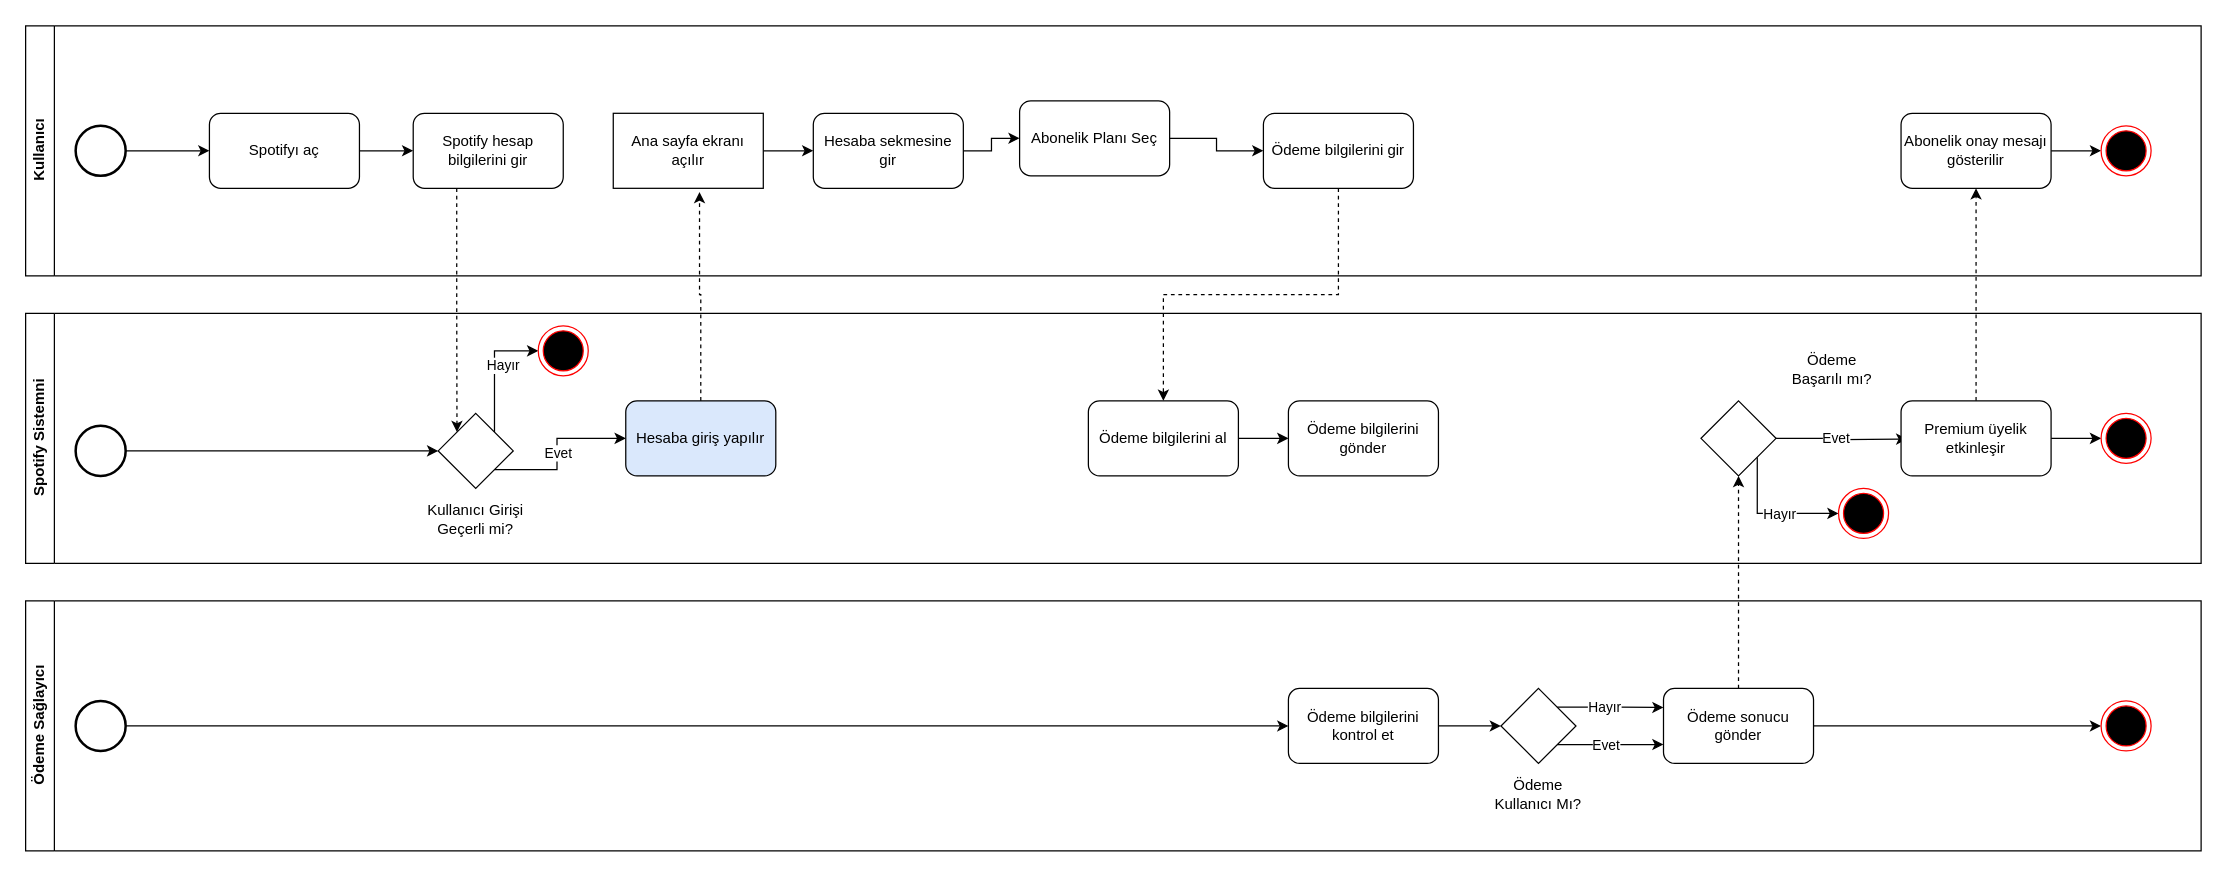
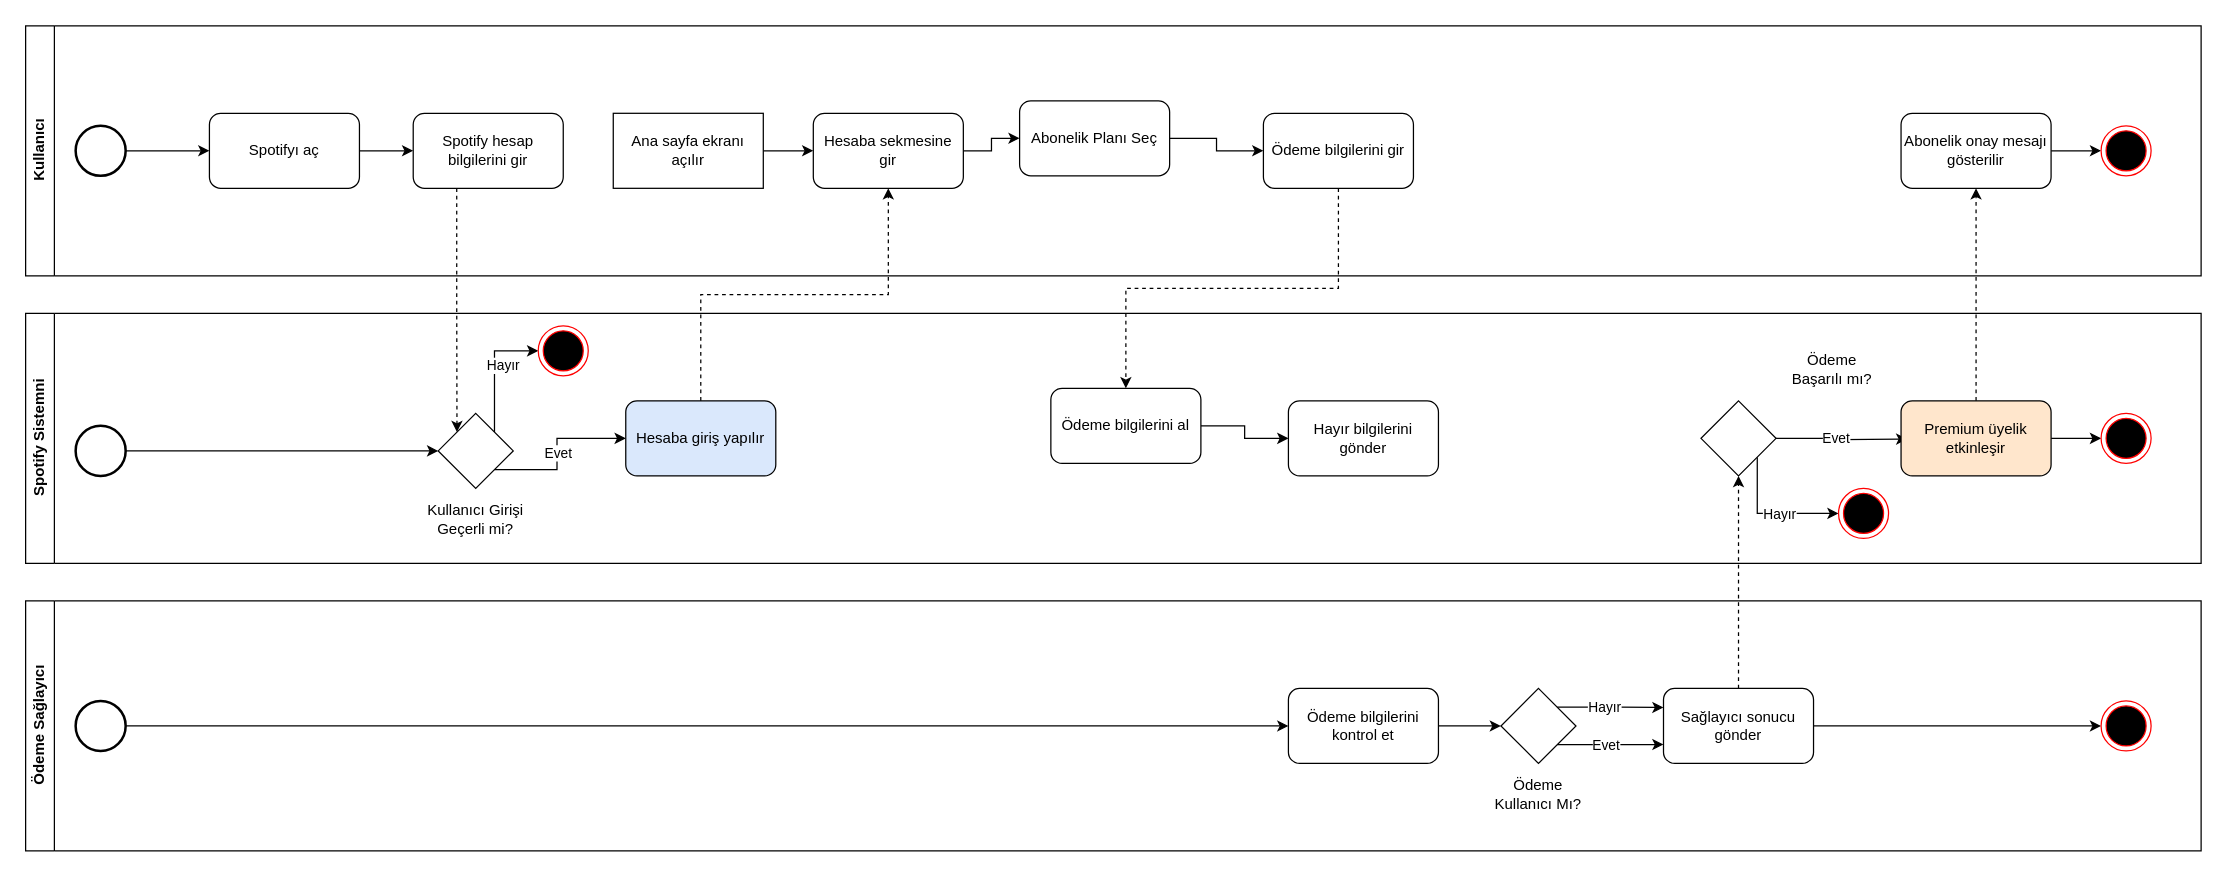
- <mxCell id="60" style="edgeStyle=orthogonalEdgeStyle;rounded=0;orthogonalLoop=1;jettySize=auto;html=1;exitX=0.5;exitY=0;exitDx=0;exitDy=0;entryX=0.575;entryY=1.05;entryDx=0;entryDy=0;entryPerimeter=0;dashed=1;" edge="1" parent="1" source="28" target="17"><mxGeometry relative="1" as="geometry" /></mxCell>
+ <mxCell id="60" style="edgeStyle=orthogonalEdgeStyle;rounded=0;orthogonalLoop=1;jettySize=auto;html=1;exitX=0.5;exitY=0;exitDx=0;exitDy=0;dashed=1;" edge="1" parent="1" source="28" target="7"><mxGeometry relative="1" as="geometry" /></mxCell>
- <mxCell id="30" value="Ödeme bilgilerini al" style="rounded=1;whiteSpace=wrap;html=1;" parent="18" vertex="1"><mxGeometry x="850" y="70" width="120" height="60" as="geometry" /></mxCell>
+ <mxCell id="30" value="Ödeme bilgilerini al" style="rounded=1;whiteSpace=wrap;html=1;" parent="18" vertex="1"><mxGeometry x="820" y="60" width="120" height="60" as="geometry" /></mxCell>
- <mxCell id="41" value="Ödeme bilgilerini gönder" style="rounded=1;whiteSpace=wrap;html=1;" parent="18" vertex="1"><mxGeometry x="1010" y="70" width="120" height="60" as="geometry" /></mxCell>
+ <mxCell id="41" value="Hayır bilgilerini gönder" style="rounded=1;whiteSpace=wrap;html=1;" parent="18" vertex="1"><mxGeometry x="1010" y="70" width="120" height="60" as="geometry" /></mxCell>
- <mxCell id="39" value="Premium üyelik etkinleşir" style="rounded=1;whiteSpace=wrap;html=1;" parent="18" vertex="1"><mxGeometry x="1500" y="70" width="120" height="60" as="geometry" /></mxCell>
+ <mxCell id="39" value="Premium üyelik etkinleşir" style="rounded=1;whiteSpace=wrap;html=1;fillColor=#ffe6cc;" parent="18" vertex="1"><mxGeometry x="1500" y="70" width="120" height="60" as="geometry" /></mxCell>
- <mxCell id="54" value="Ödeme sonucu gönder" style="rounded=1;whiteSpace=wrap;html=1;" parent="42" vertex="1"><mxGeometry x="1310" y="70" width="120" height="60" as="geometry" /></mxCell>
+ <mxCell id="54" value="Sağlayıcı sonucu gönder" style="rounded=1;whiteSpace=wrap;html=1;" parent="42" vertex="1"><mxGeometry x="1310" y="70" width="120" height="60" as="geometry" /></mxCell>
